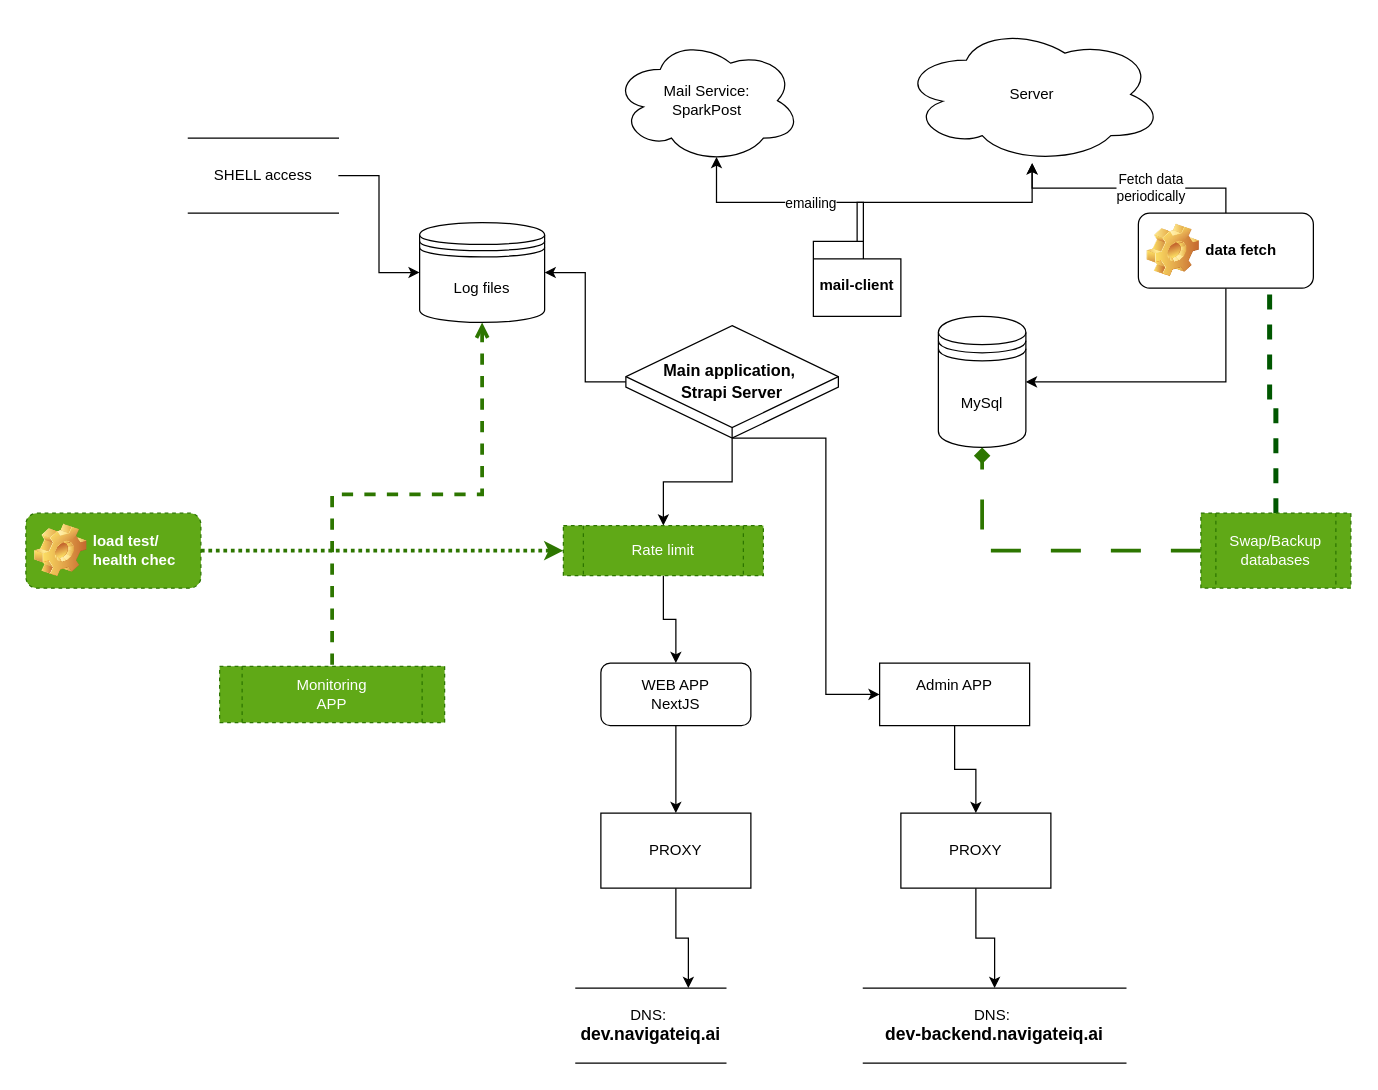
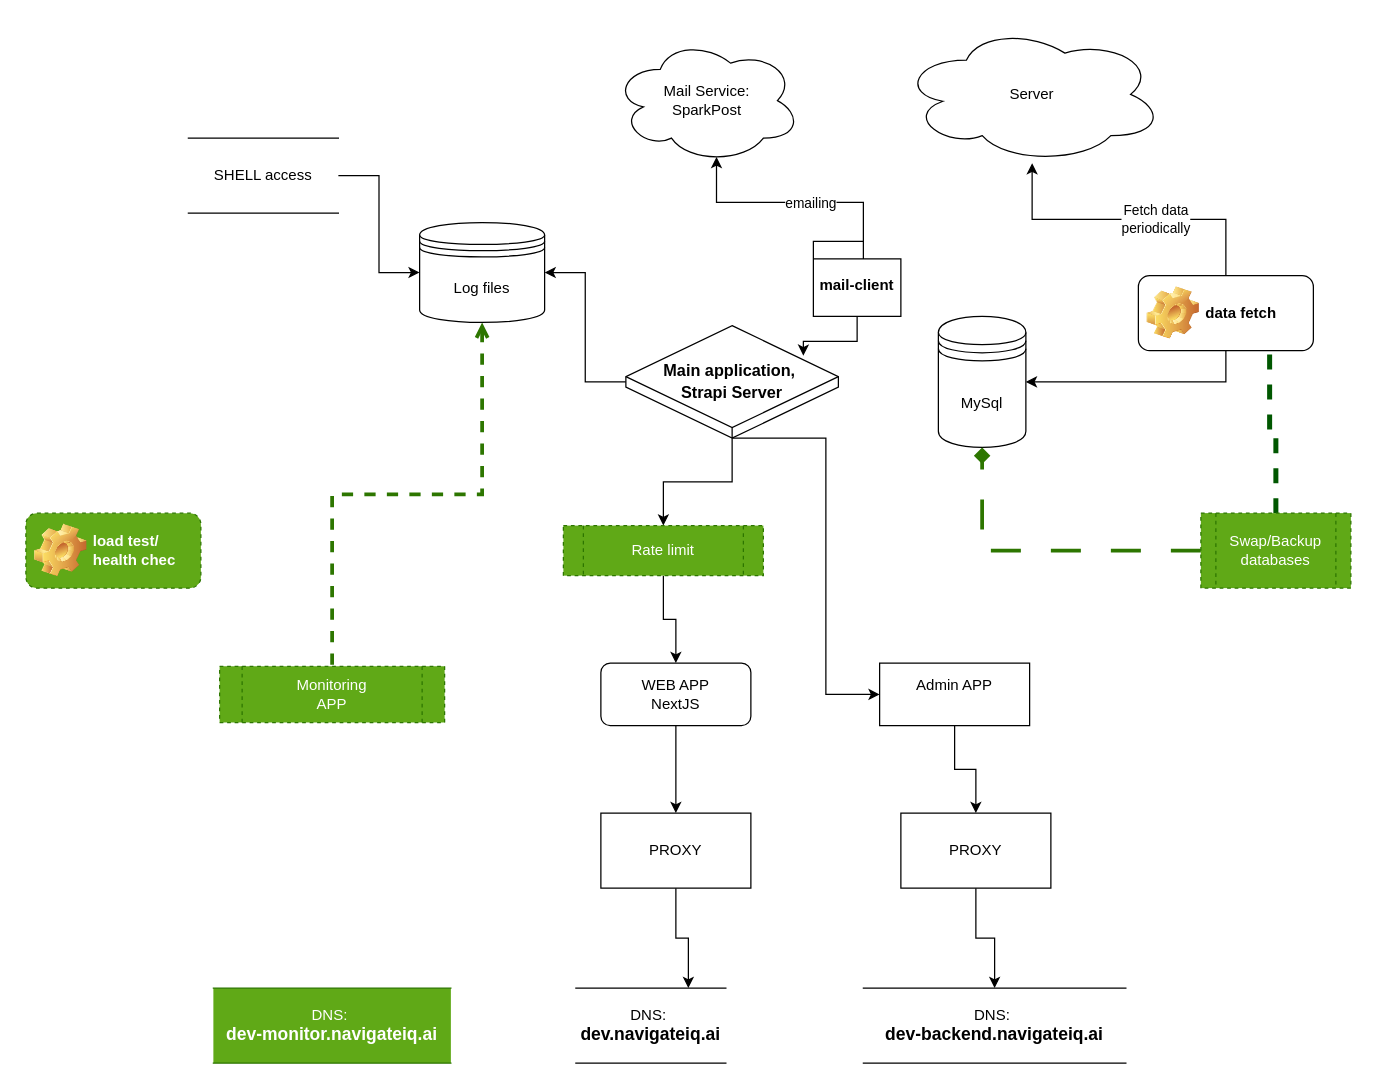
- <mxCell id="31" style="edgeStyle=orthogonalEdgeStyle;rounded=0;orthogonalLoop=1;jettySize=auto;html=1;" edge="1" parent="1" source="30" target="13"><mxGeometry relative="1" as="geometry" /></mxCell>
+ <mxCell id="31" style="edgeStyle=orthogonalEdgeStyle;rounded=0;orthogonalLoop=1;jettySize=auto;html=1;entryX=0.835;entryY=0.267;entryDx=0;entryDy=0;entryPerimeter=0;" edge="1" parent="1" source="30" target="6"><mxGeometry relative="1" as="geometry" /></mxCell>
- <mxCell id="11" value="data fetch" style="label;whiteSpace=wrap;html=1;image=img/clipart/Gear_128x128.png" vertex="1" parent="1"><mxGeometry x="910" y="170" width="140" height="60" as="geometry" /></mxCell>
+ <mxCell id="11" value="data fetch" style="label;whiteSpace=wrap;html=1;image=img/clipart/Gear_128x128.png" vertex="1" parent="1"><mxGeometry x="910" y="220" width="140" height="60" as="geometry" /></mxCell>
- <mxCell id="39" style="edgeStyle=orthogonalEdgeStyle;rounded=0;orthogonalLoop=1;jettySize=auto;html=1;entryX=0;entryY=0.5;entryDx=0;entryDy=0;dashed=1;dashPattern=1 1;fillColor=#60a917;strokeColor=#2D7600;strokeWidth=3;" edge="1" parent="1" source="40" target="35"><mxGeometry relative="1" as="geometry" /></mxCell>
+ <mxCell id="29" value="DNS:&amp;nbsp;&lt;div&gt;&lt;b&gt;&lt;font style=&quot;font-size: 14px;&quot;&gt;dev-monitor.navigateiq.ai&lt;/font&gt;&lt;/b&gt;&lt;/div&gt;" style="shape=partialRectangle;whiteSpace=wrap;html=1;left=0;right=0;fillColor=#60a917;fontColor=#ffffff;strokeColor=#2D7600;" vertex="1" parent="1"><mxGeometry x="170" y="790" width="190" height="60" as="geometry" /></mxCell>
